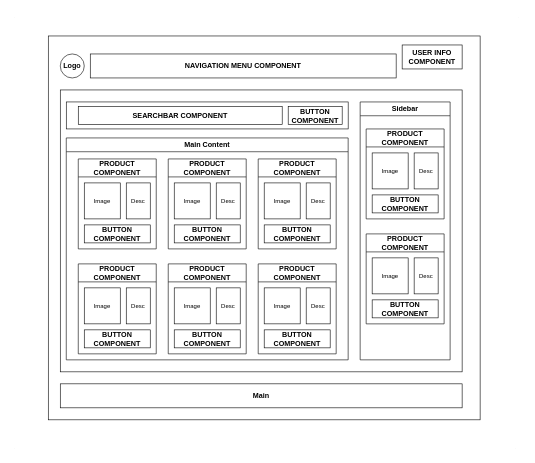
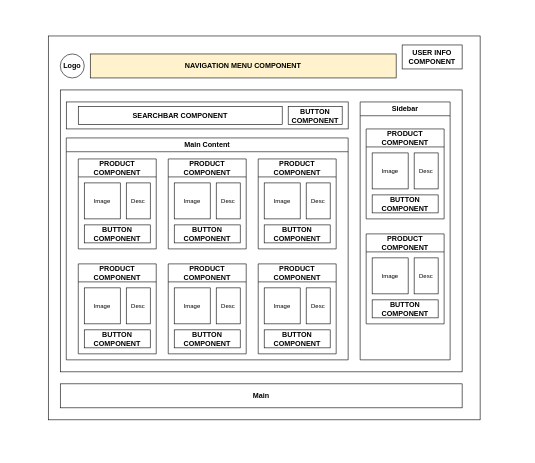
- <mxCell id="10" value="&lt;b&gt;NAVIGATION MENU COMPONENT&lt;/b&gt;" style="rounded=0;whiteSpace=wrap;html=1;" parent="1" vertex="1"><mxGeometry x="150" y="89" width="510" height="40" as="geometry" /></mxCell>
+ <mxCell id="10" value="&lt;b&gt;NAVIGATION MENU COMPONENT&lt;/b&gt;" style="rounded=0;whiteSpace=wrap;html=1;fillColor=#fff2cc;" parent="1" vertex="1"><mxGeometry x="150" y="89" width="510" height="40" as="geometry" /></mxCell>
